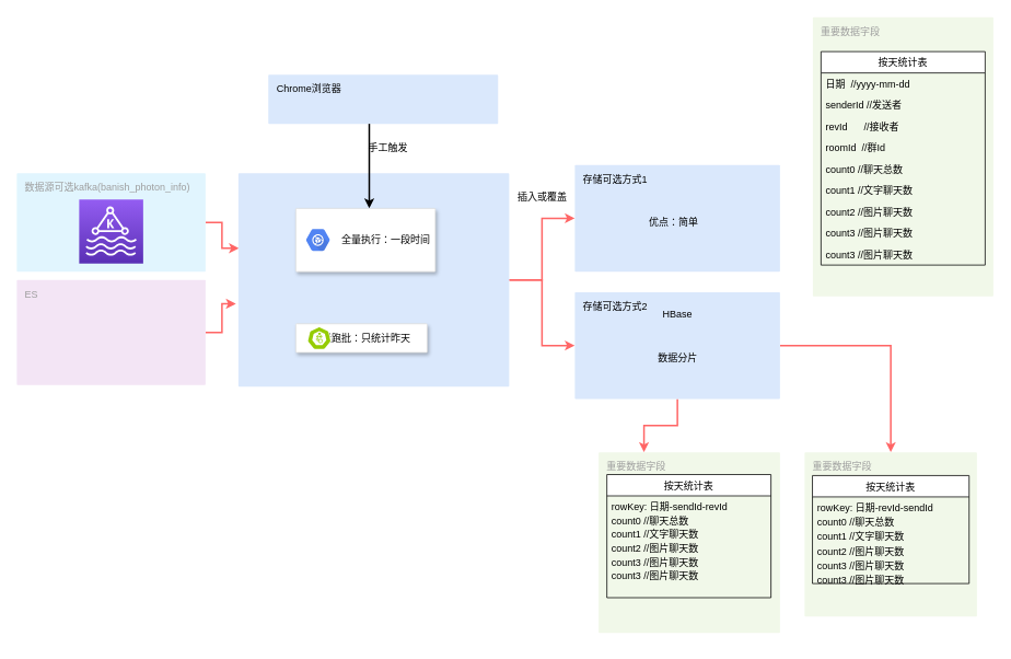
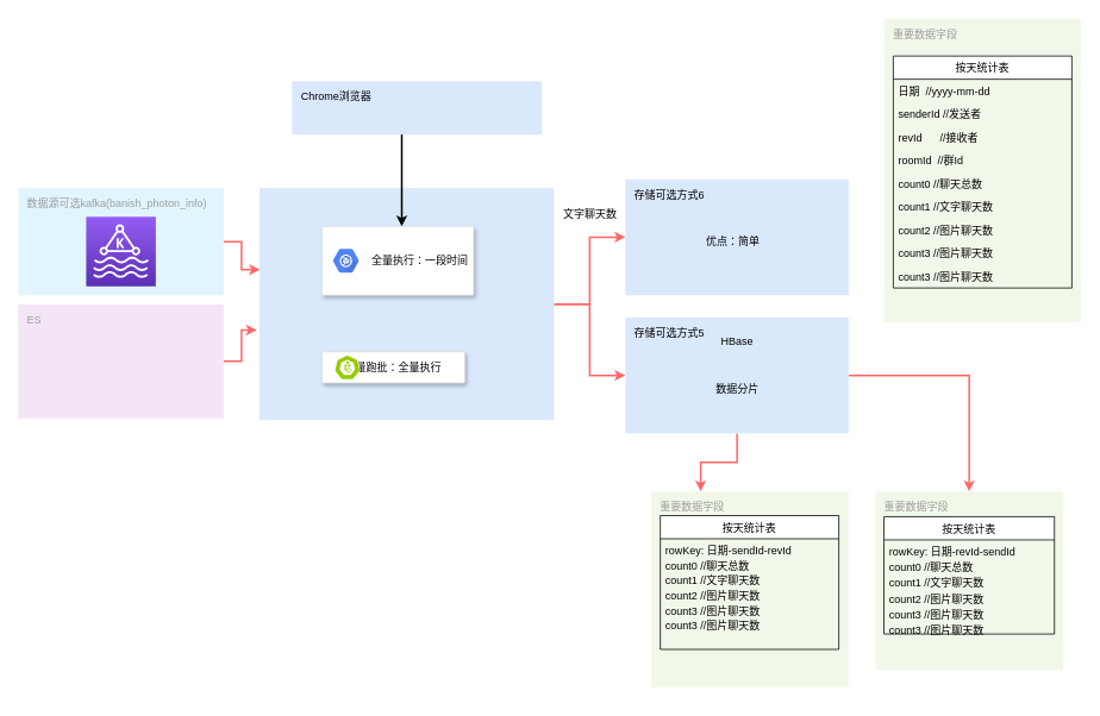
- <mxCell id="28" value="手工触发" style="text;html=1;resizable=0;autosize=1;align=center;verticalAlign=middle;points=[];fillColor=none;strokeColor=none;rounded=0;" vertex="1" parent="1"><mxGeometry x="441.5" y="170" width="60" height="20" as="geometry" /></mxCell>
- <mxCell id="5" value="存储可选方式1" style="rounded=1;absoluteArcSize=1;arcSize=2;html=1;strokeColor=#6c8ebf;shadow=0;dashed=0;strokeColor=none;fontSize=12;align=left;verticalAlign=top;spacing=10;spacingTop=-4;fillColor=#dae8fc;" parent="1" vertex="1"><mxGeometry x="700" y="200" width="250" height="130" as="geometry" /></mxCell>
+ <mxCell id="5" value="存储可选方式6" style="rounded=1;absoluteArcSize=1;arcSize=2;html=1;strokeColor=#6c8ebf;shadow=0;dashed=0;strokeColor=none;fontSize=12;align=left;verticalAlign=top;spacing=10;spacingTop=-4;fillColor=#dae8fc;" parent="1" vertex="1"><mxGeometry x="700" y="200" width="250" height="130" as="geometry" /></mxCell>
- <mxCell id="36" value="插入或覆盖" style="text;html=1;resizable=0;autosize=1;align=center;verticalAlign=middle;points=[];fillColor=none;strokeColor=none;rounded=0;" vertex="1" parent="1"><mxGeometry x="620" y="230" width="80" height="20" as="geometry" /></mxCell>
+ <mxCell id="36" value="文字聊天数" style="text;html=1;resizable=0;autosize=1;align=center;verticalAlign=middle;points=[];fillColor=none;strokeColor=none;rounded=0;" vertex="1" parent="1"><mxGeometry x="620" y="230" width="80" height="20" as="geometry" /></mxCell>
- <mxCell id="13" value="存储可选方式2" style="rounded=1;absoluteArcSize=1;arcSize=2;html=1;strokeColor=#6c8ebf;shadow=0;dashed=0;strokeColor=none;fontSize=12;align=left;verticalAlign=top;spacing=10;spacingTop=-4;fillColor=#dae8fc;" vertex="1" parent="1"><mxGeometry x="700" y="355" width="250" height="130" as="geometry" /></mxCell>
+ <mxCell id="13" value="存储可选方式5" style="rounded=1;absoluteArcSize=1;arcSize=2;html=1;strokeColor=#6c8ebf;shadow=0;dashed=0;strokeColor=none;fontSize=12;align=left;verticalAlign=top;spacing=10;spacingTop=-4;fillColor=#dae8fc;" vertex="1" parent="1"><mxGeometry x="700" y="355" width="250" height="130" as="geometry" /></mxCell>
- <mxCell id="32" value="增量跑批：只统计昨天" style="strokeColor=#dddddd;shadow=1;strokeWidth=1;rounded=1;absoluteArcSize=1;arcSize=2;" vertex="1" parent="31"><mxGeometry y="3.5" width="160" height="35" as="geometry" /></mxCell>
+ <mxCell id="32" value="增量跑批：全量执行" style="strokeColor=#dddddd;shadow=1;strokeWidth=1;rounded=1;absoluteArcSize=1;arcSize=2;" vertex="1" parent="31"><mxGeometry y="3.5" width="160" height="35" as="geometry" /></mxCell>
